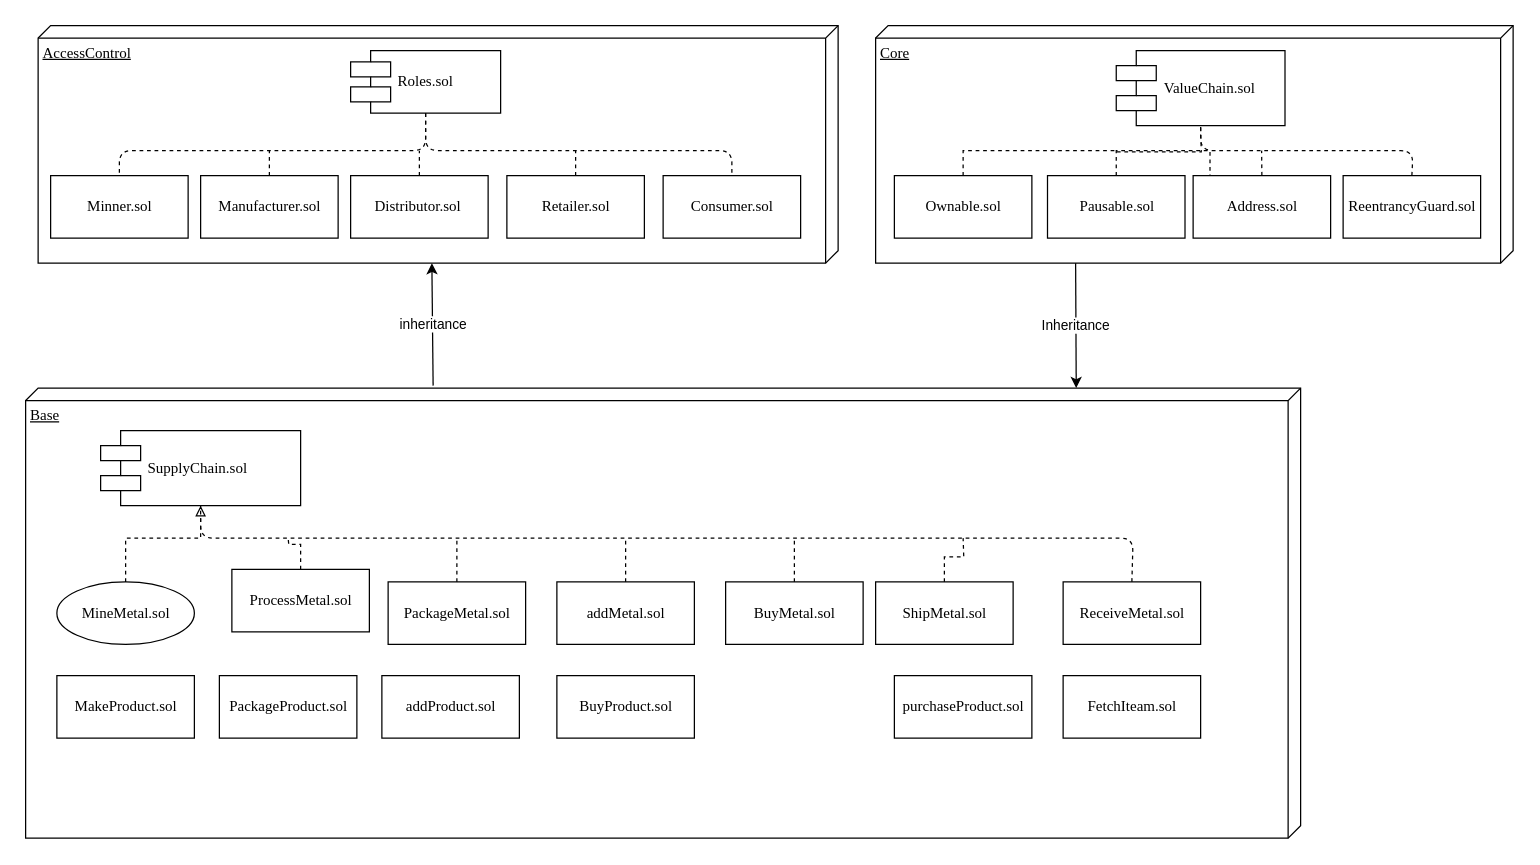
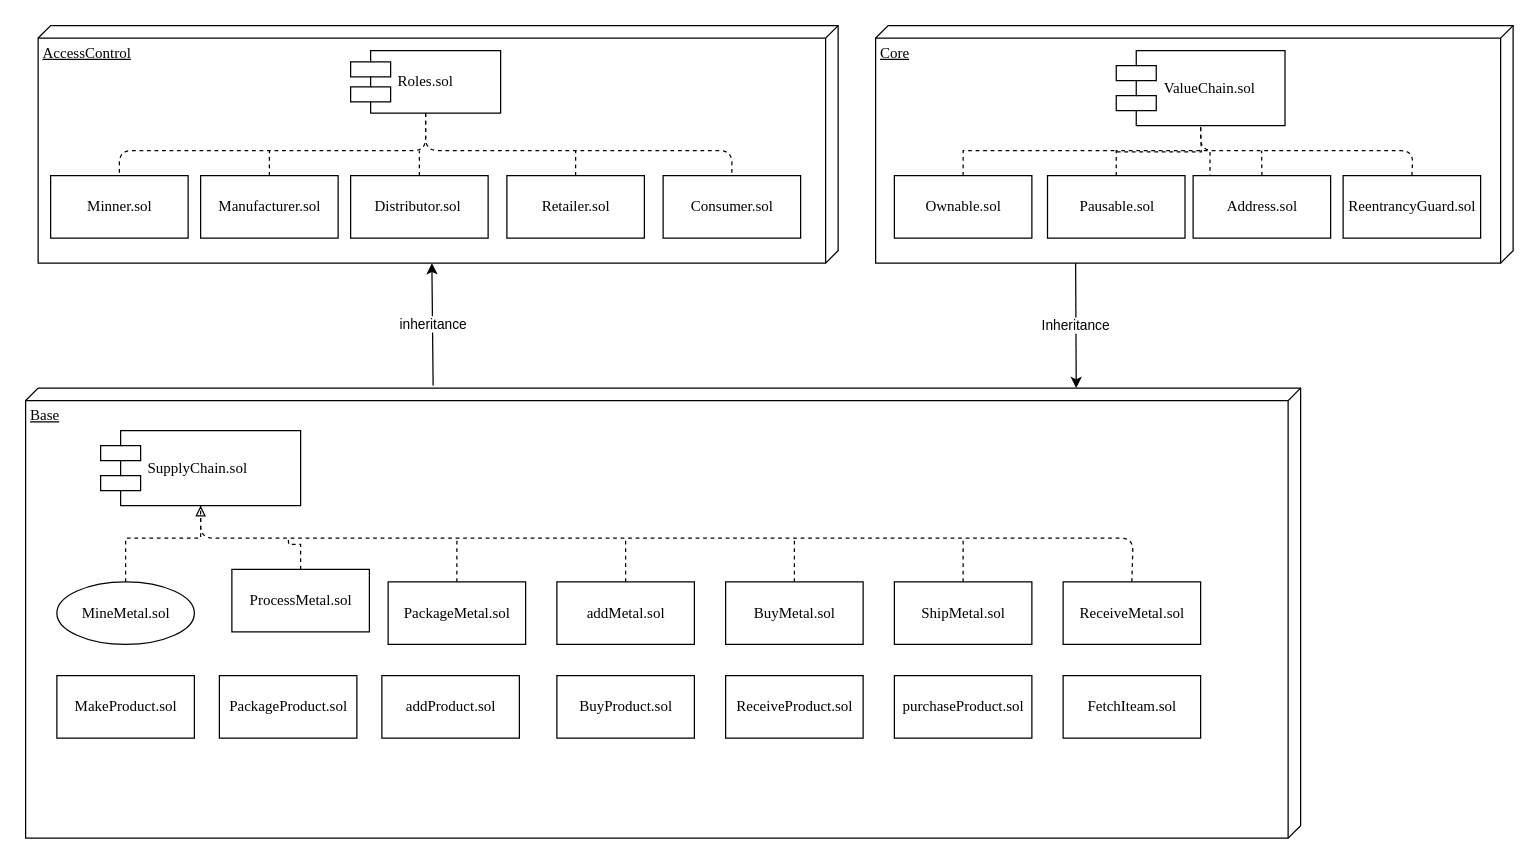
- <mxCell id="31" value="ShipMetal.sol" style="html=1;rounded=0;shadow=0;comic=0;labelBackgroundColor=none;strokeColor=#000000;strokeWidth=1;fillColor=#ffffff;fontFamily=Verdana;fontSize=12;fontColor=#000000;align=center;" vertex="1" parent="1"><mxGeometry x="700" y="465" width="110" height="50" as="geometry" /></mxCell>
+ <mxCell id="31" value="ShipMetal.sol" style="html=1;rounded=0;shadow=0;comic=0;labelBackgroundColor=none;strokeColor=#000000;strokeWidth=1;fillColor=#ffffff;fontFamily=Verdana;fontSize=12;fontColor=#000000;align=center;" vertex="1" parent="1"><mxGeometry x="715" y="465" width="110" height="50" as="geometry" /></mxCell>
+ <mxCell id="34" value="ReceiveProduct.sol" style="html=1;rounded=0;shadow=0;comic=0;labelBackgroundColor=none;strokeColor=#000000;strokeWidth=1;fillColor=#ffffff;fontFamily=Verdana;fontSize=12;fontColor=#000000;align=center;" vertex="1" parent="1"><mxGeometry x="580" y="540" width="110" height="50" as="geometry" /></mxCell>
